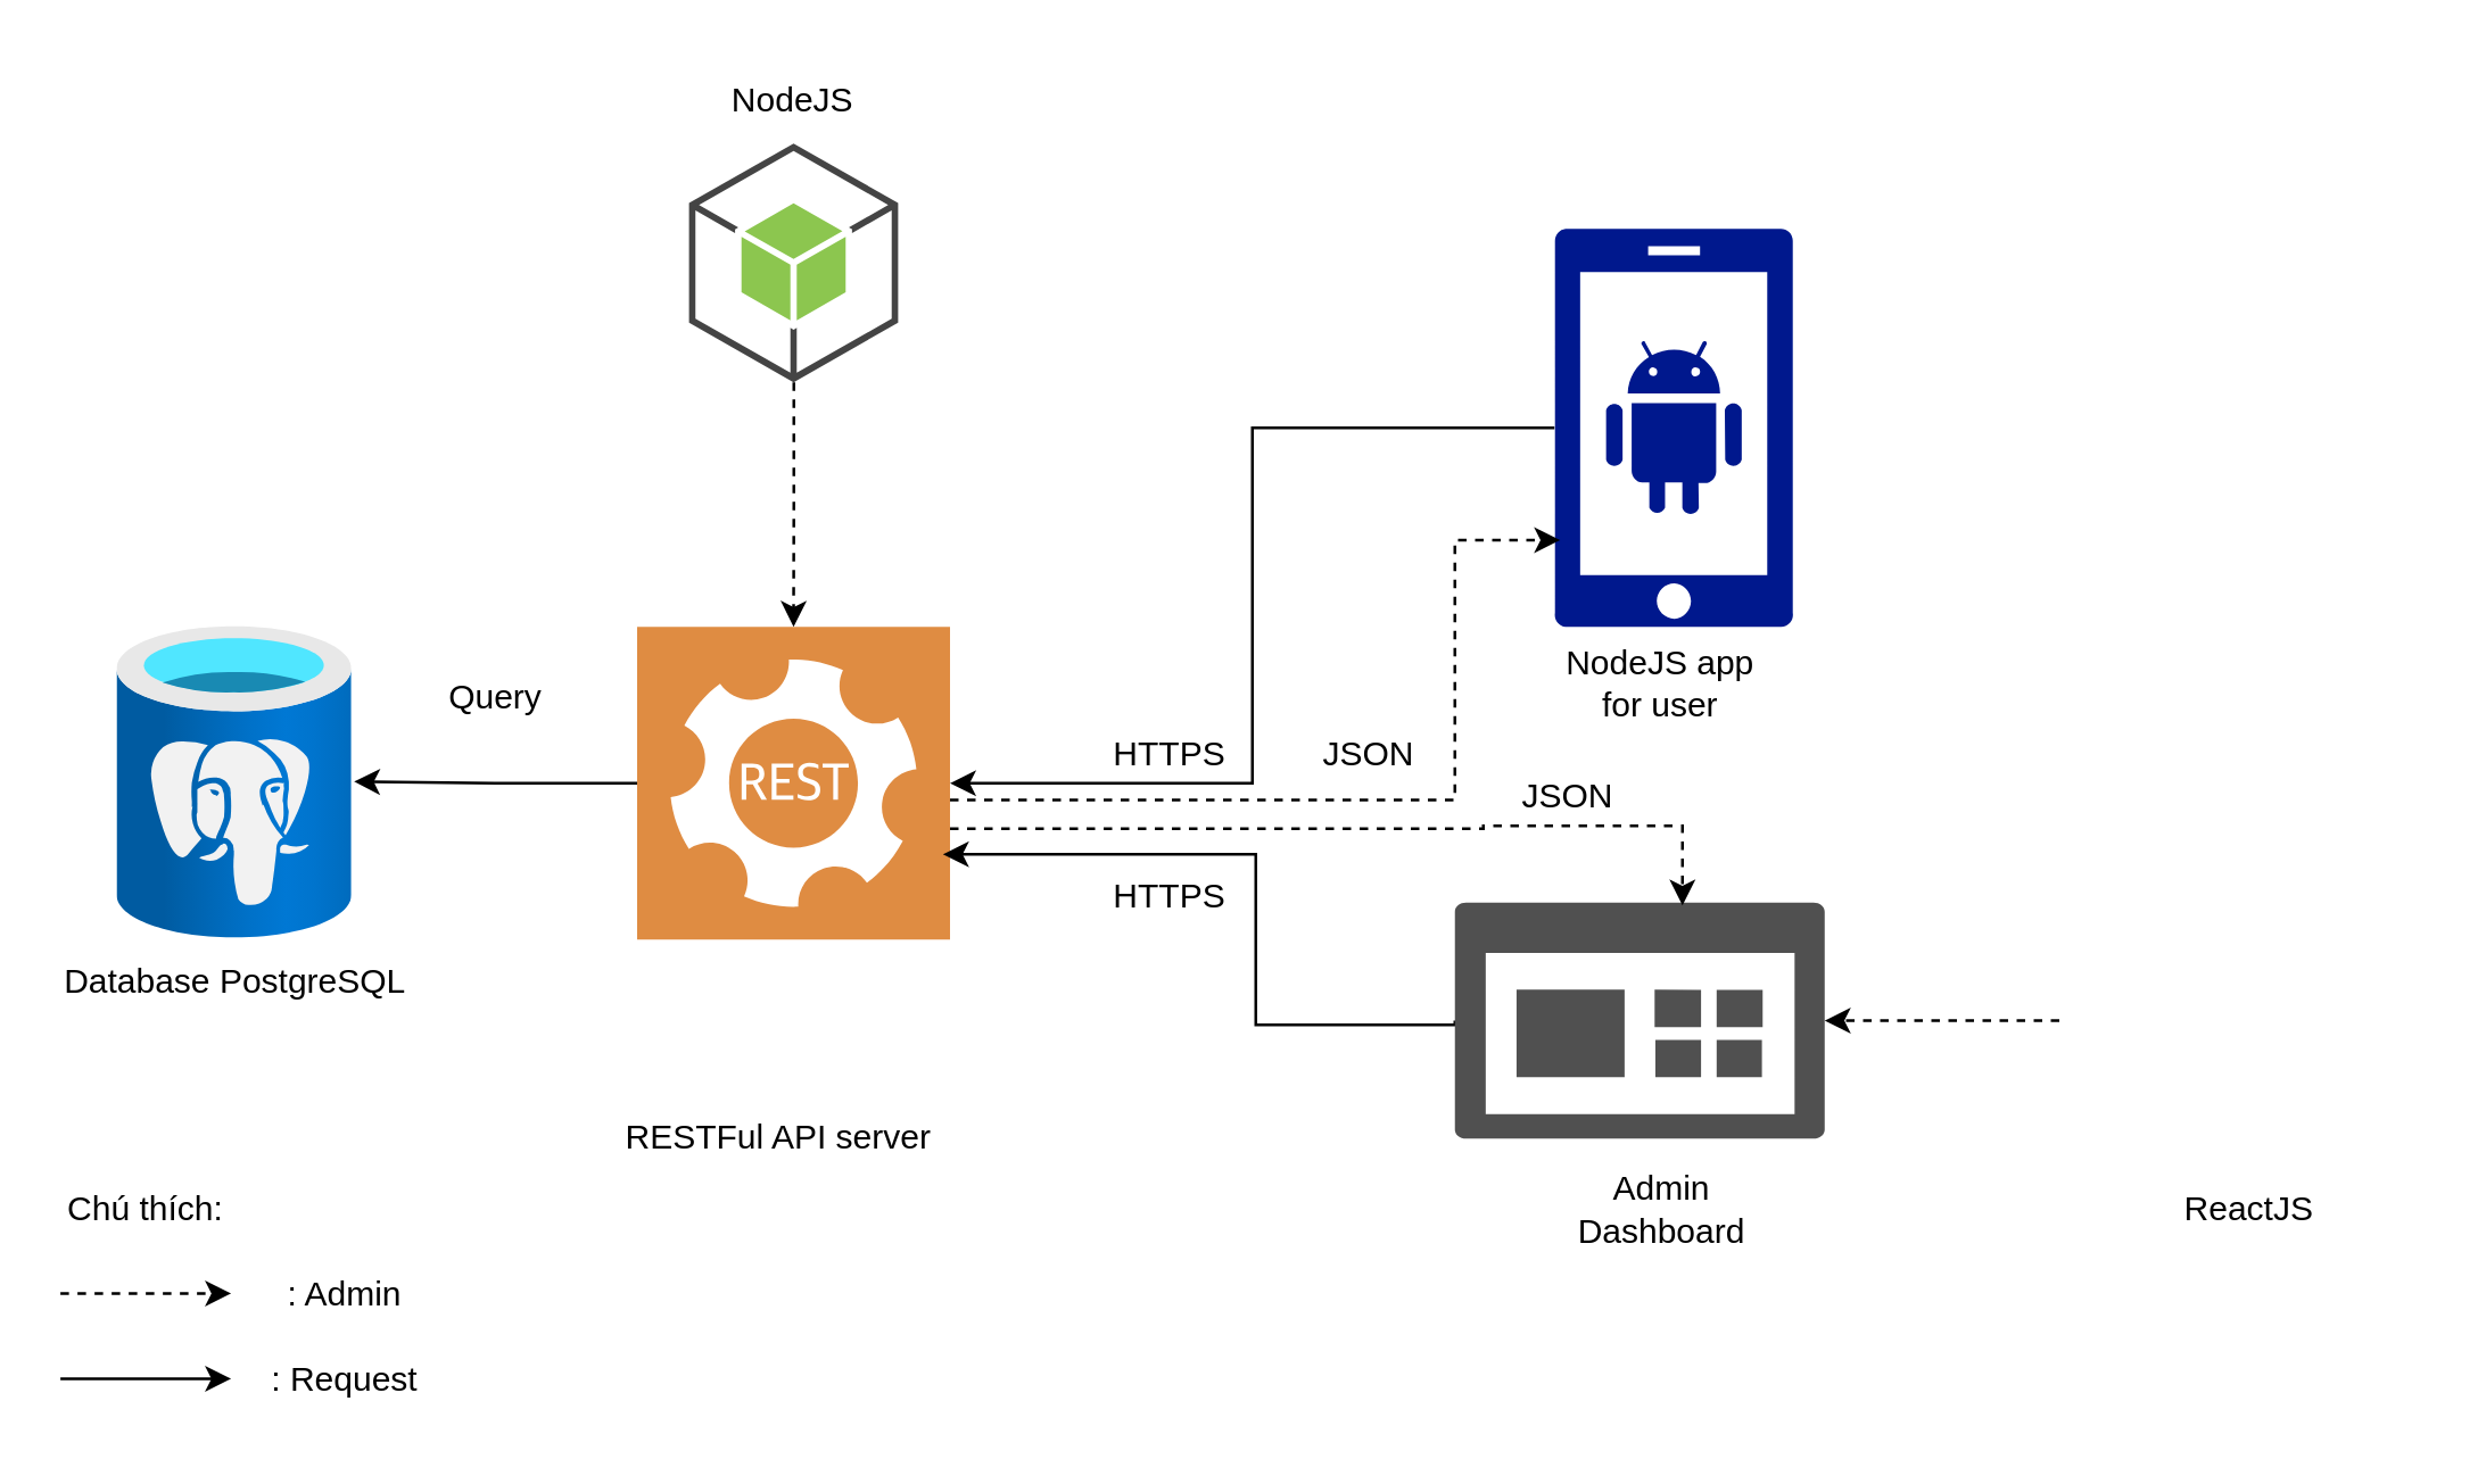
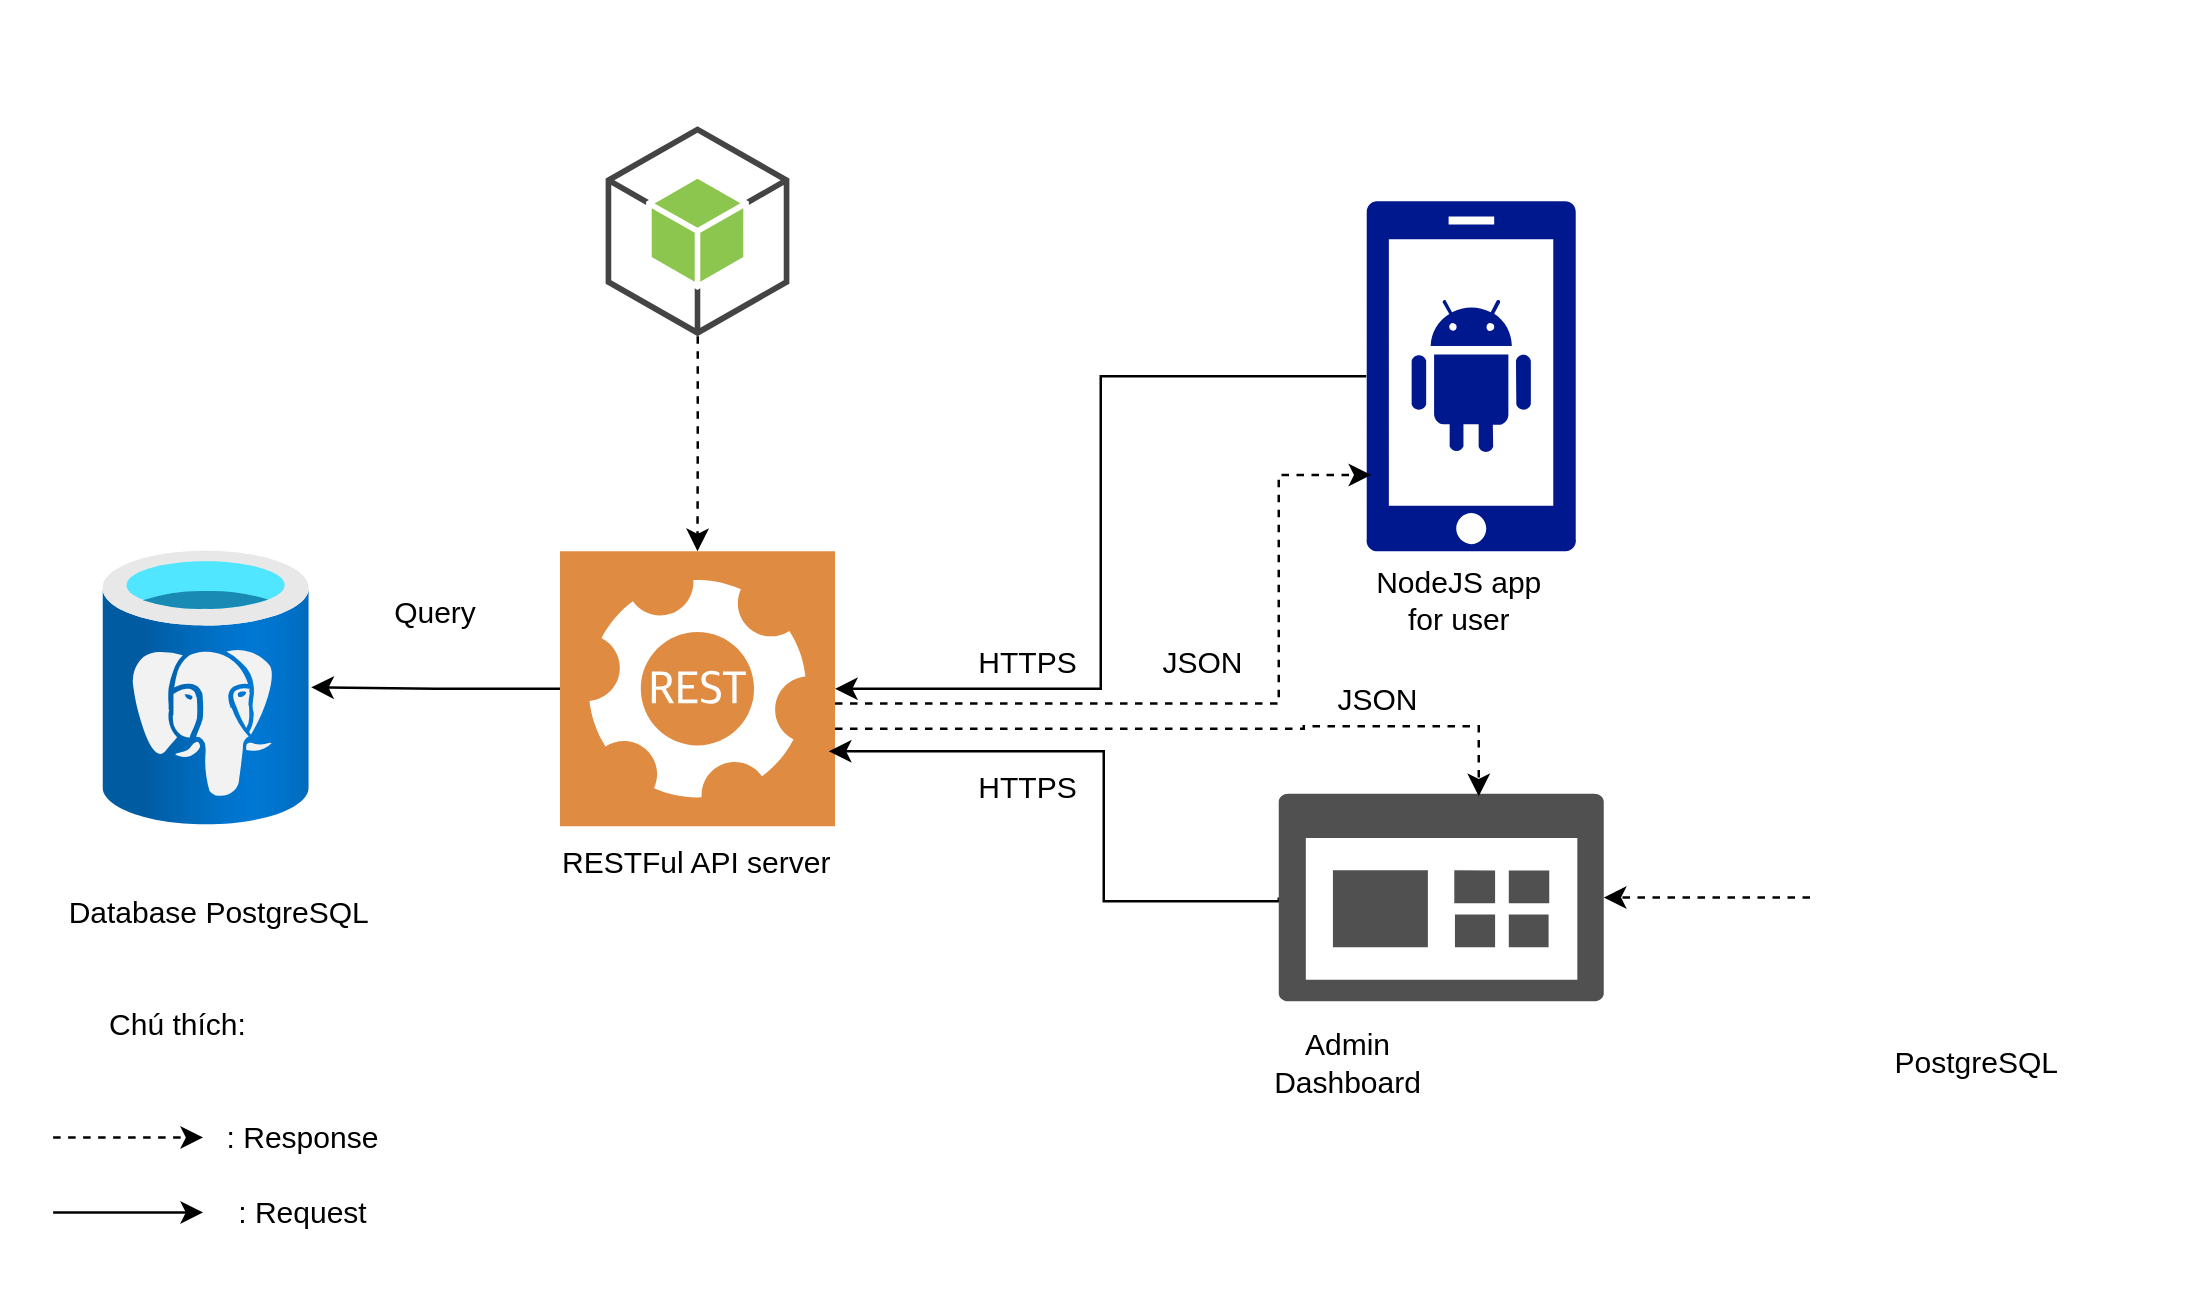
- <mxCell id="16" value="NodeJS" style="text;html=1;align=center;verticalAlign=middle;whiteSpace=wrap;rounded=0;" vertex="1" parent="1"><mxGeometry x="217" y="20" width="123" height="30" as="geometry" /></mxCell>
- <mxCell id="15" value="Database PostgreSQL" style="text;html=1;align=center;verticalAlign=middle;whiteSpace=wrap;rounded=0;" vertex="1" parent="1"><mxGeometry x="20.75" y="330" width="123" height="30" as="geometry" /></mxCell>
+ <mxCell id="15" value="Database PostgreSQL" style="text;html=1;align=center;verticalAlign=middle;whiteSpace=wrap;rounded=0;" vertex="1" parent="1"><mxGeometry x="25.75" y="350" width="123" height="30" as="geometry" /></mxCell>
- <mxCell id="14" value="RESTFul API server" style="text;html=1;align=center;verticalAlign=middle;whiteSpace=wrap;rounded=0;" vertex="1" parent="1"><mxGeometry x="212" y="385" width="123" height="30" as="geometry" /></mxCell>
+ <mxCell id="14" value="RESTFul API server" style="text;html=1;align=center;verticalAlign=middle;whiteSpace=wrap;rounded=0;" vertex="1" parent="1"><mxGeometry x="217" y="330" width="123" height="30" as="geometry" /></mxCell>
- <mxCell id="26" value="Chú thích:" style="text;html=1;align=center;verticalAlign=middle;whiteSpace=wrap;rounded=0;" vertex="1" parent="1"><mxGeometry x="20.75" y="410" width="60" height="30" as="geometry" /></mxCell>
+ <mxCell id="26" value="Chú thích:" style="text;html=1;align=center;verticalAlign=middle;whiteSpace=wrap;rounded=0;" vertex="1" parent="1"><mxGeometry x="40.75" y="395" width="60" height="30" as="geometry" /></mxCell>
- <mxCell id="12" value="Admin Dashboard" style="text;html=1;align=center;verticalAlign=middle;whiteSpace=wrap;rounded=0;" vertex="1" parent="1"><mxGeometry x="553.5" y="410" width="60" height="30" as="geometry" /></mxCell>
+ <mxCell id="12" value="Admin Dashboard" style="text;html=1;align=center;verticalAlign=middle;whiteSpace=wrap;rounded=0;" vertex="1" parent="1"><mxGeometry x="508.5" y="410" width="60" height="30" as="geometry" /></mxCell>
- <mxCell id="17" value="ReactJS" style="text;html=1;align=center;verticalAlign=middle;whiteSpace=wrap;rounded=0;" vertex="1" parent="1"><mxGeometry x="728.5" y="410" width="123" height="30" as="geometry" /></mxCell>
+ <mxCell id="17" value="PostgreSQL" style="text;html=1;align=center;verticalAlign=middle;whiteSpace=wrap;rounded=0;" vertex="1" parent="1"><mxGeometry x="728.5" y="410" width="123" height="30" as="geometry" /></mxCell>
- <mxCell id="27" value=": Admin" style="text;html=1;align=center;verticalAlign=middle;whiteSpace=wrap;rounded=0;" vertex="1" parent="1"><mxGeometry x="80.75" y="440" width="80" height="30" as="geometry" /></mxCell>
+ <mxCell id="27" value=": Response" style="text;html=1;align=center;verticalAlign=middle;whiteSpace=wrap;rounded=0;" vertex="1" parent="1"><mxGeometry x="80.75" y="440" width="80" height="30" as="geometry" /></mxCell>
